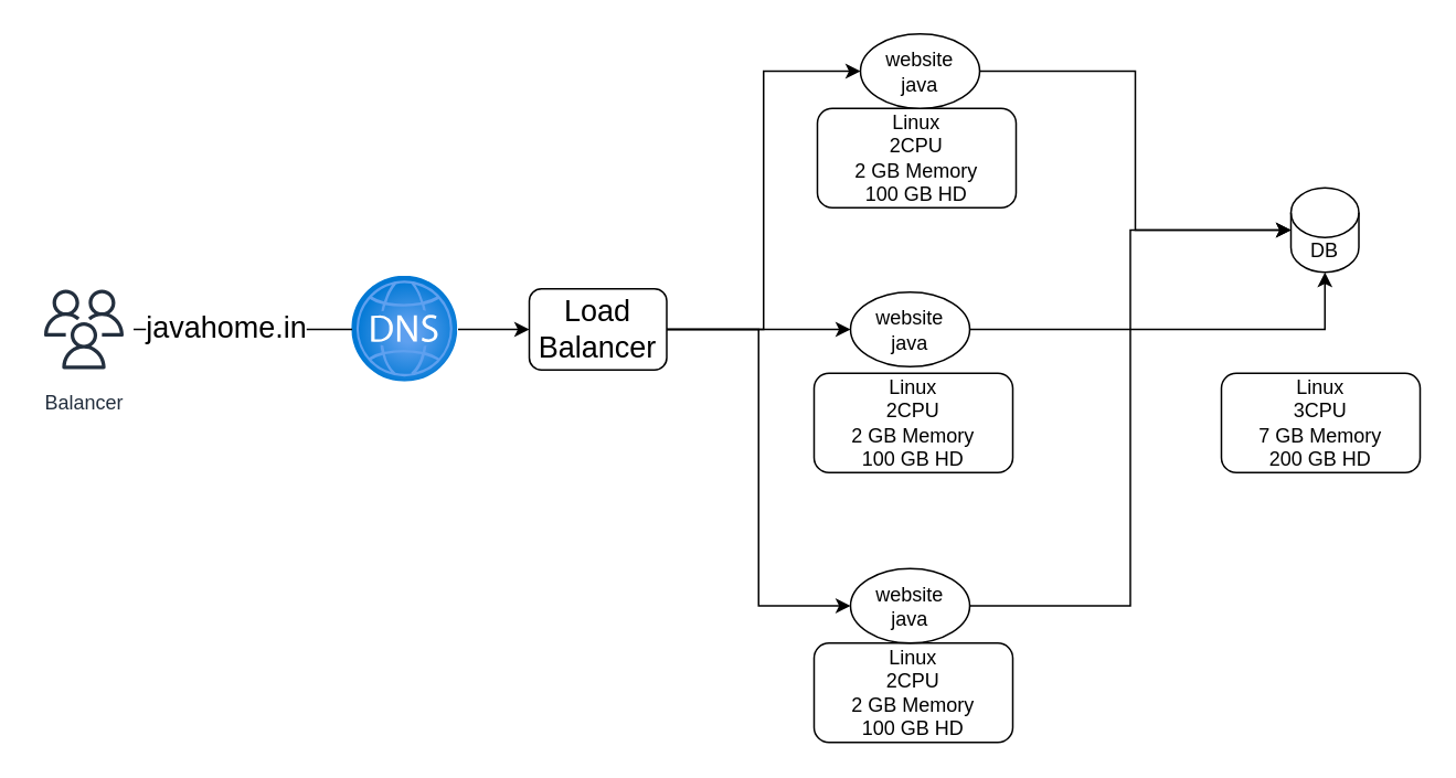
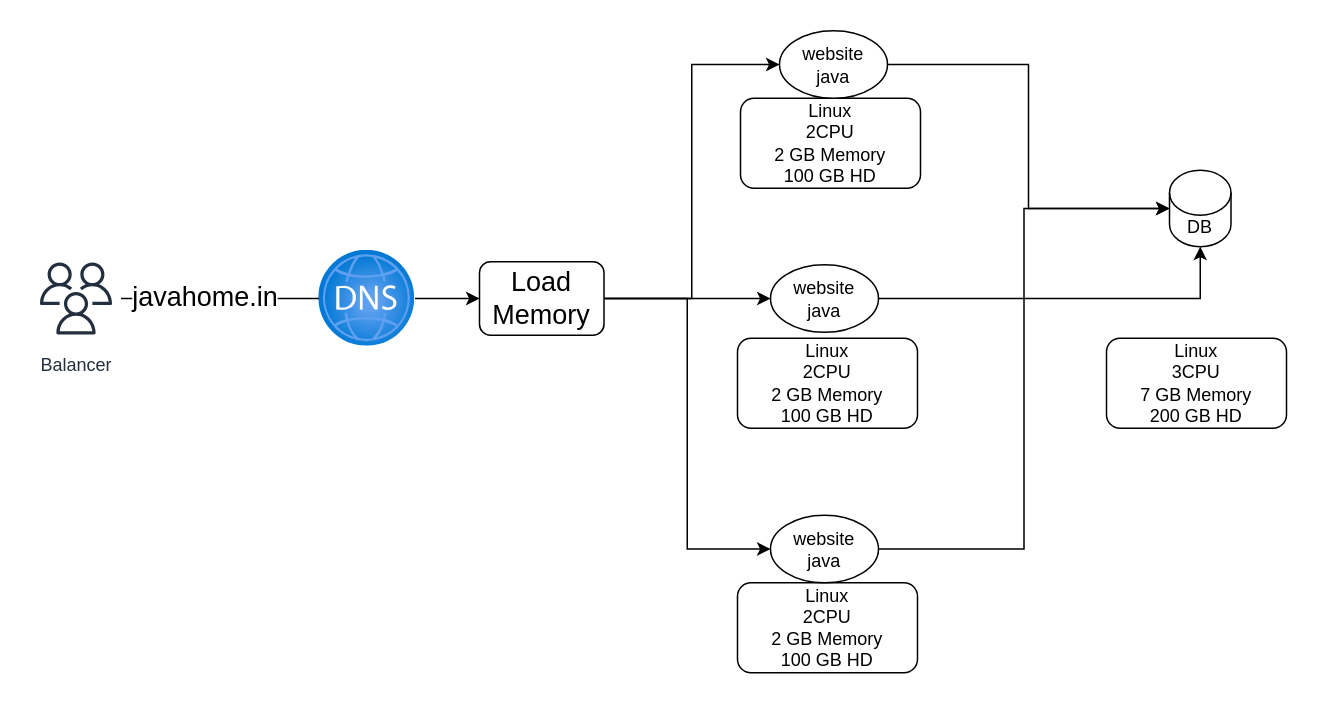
- <mxCell id="21" value="Load &lt;br&gt;Balancer" style="rounded=1;whiteSpace=wrap;html=1;fontSize=18;" vertex="1" parent="1"><mxGeometry x="319" y="174" width="83" height="49" as="geometry" /></mxCell>
+ <mxCell id="21" value="Load &lt;br&gt;Memory" style="rounded=1;whiteSpace=wrap;html=1;fontSize=18;" vertex="1" parent="1"><mxGeometry x="319" y="174" width="83" height="49" as="geometry" /></mxCell>
